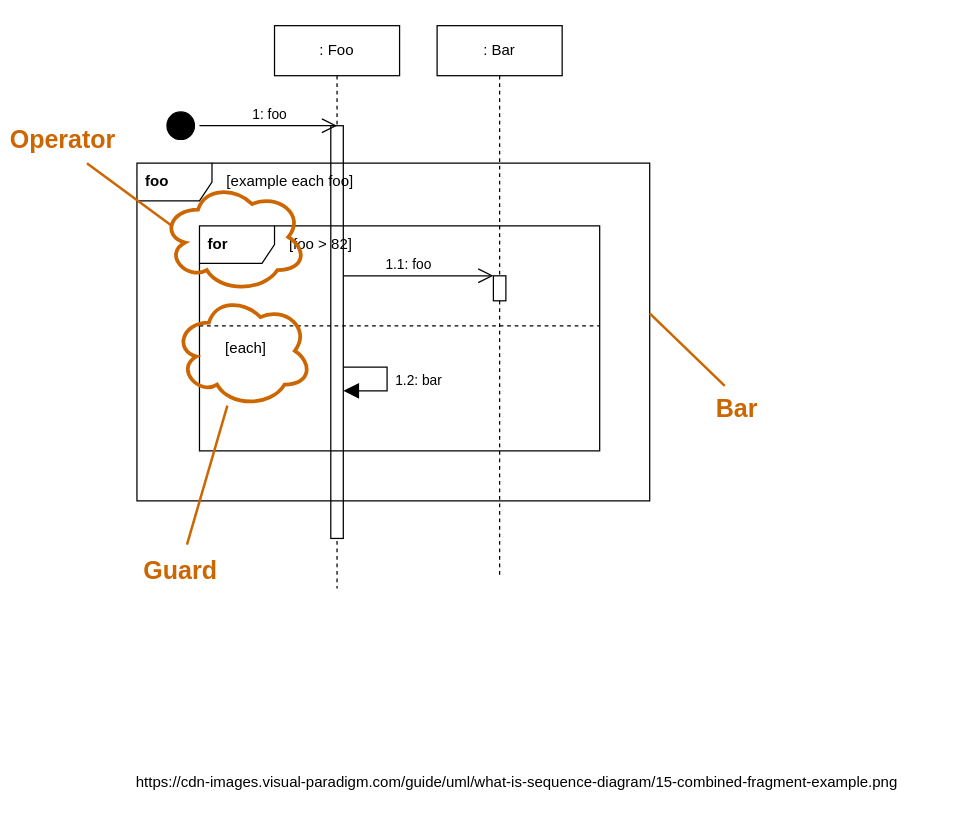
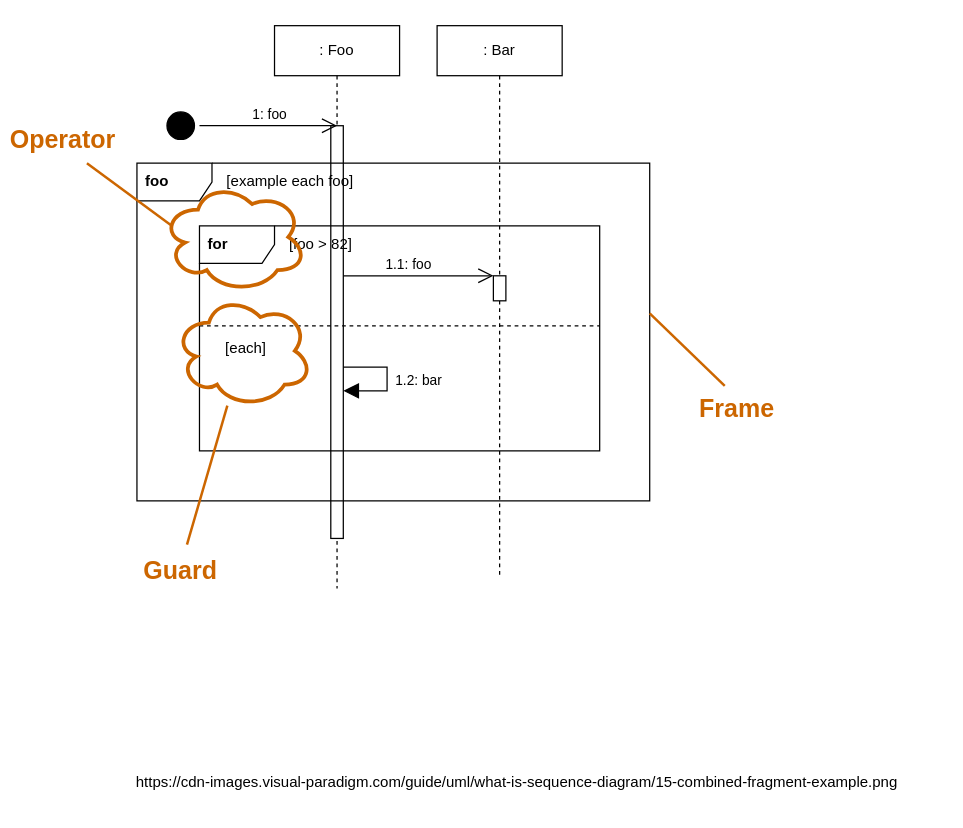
- <mxCell id="24" value="Bar" style="text;html=1;strokeColor=none;fillColor=none;align=center;verticalAlign=middle;whiteSpace=wrap;rounded=0;fontSize=20;fontStyle=1;fontColor=#CC6600;" vertex="1" parent="1"><mxGeometry x="559" y="310.001" width="60" height="30" as="geometry" /></mxCell>
+ <mxCell id="24" value="Frame" style="text;html=1;strokeColor=none;fillColor=none;align=center;verticalAlign=middle;whiteSpace=wrap;rounded=0;fontSize=20;fontStyle=1;fontColor=#CC6600;" vertex="1" parent="1"><mxGeometry x="559" y="310.001" width="60" height="30" as="geometry" /></mxCell>
